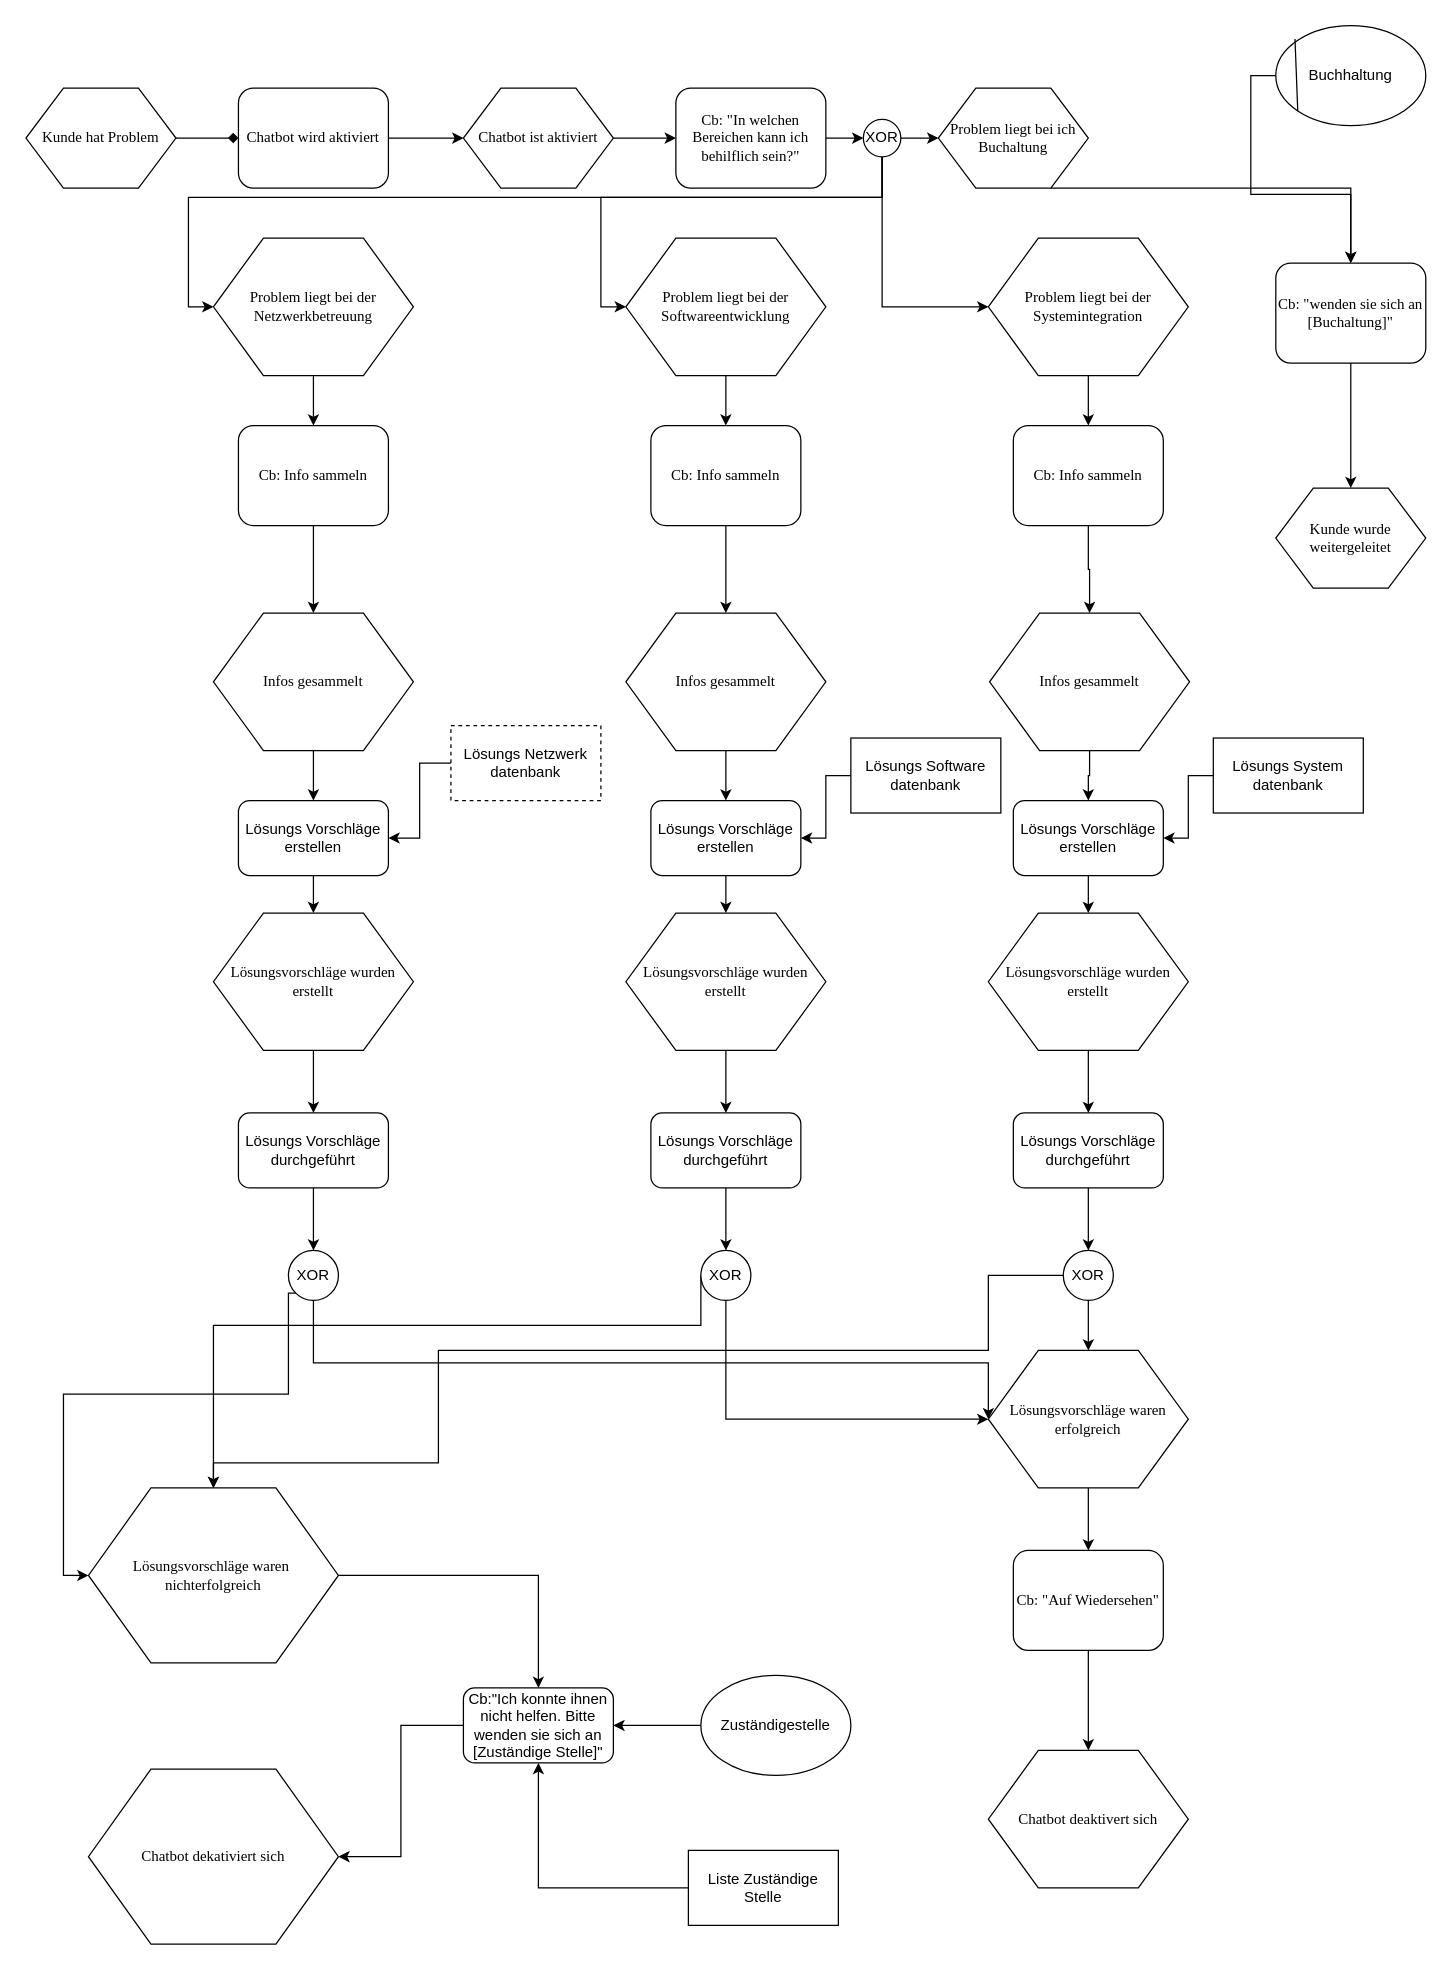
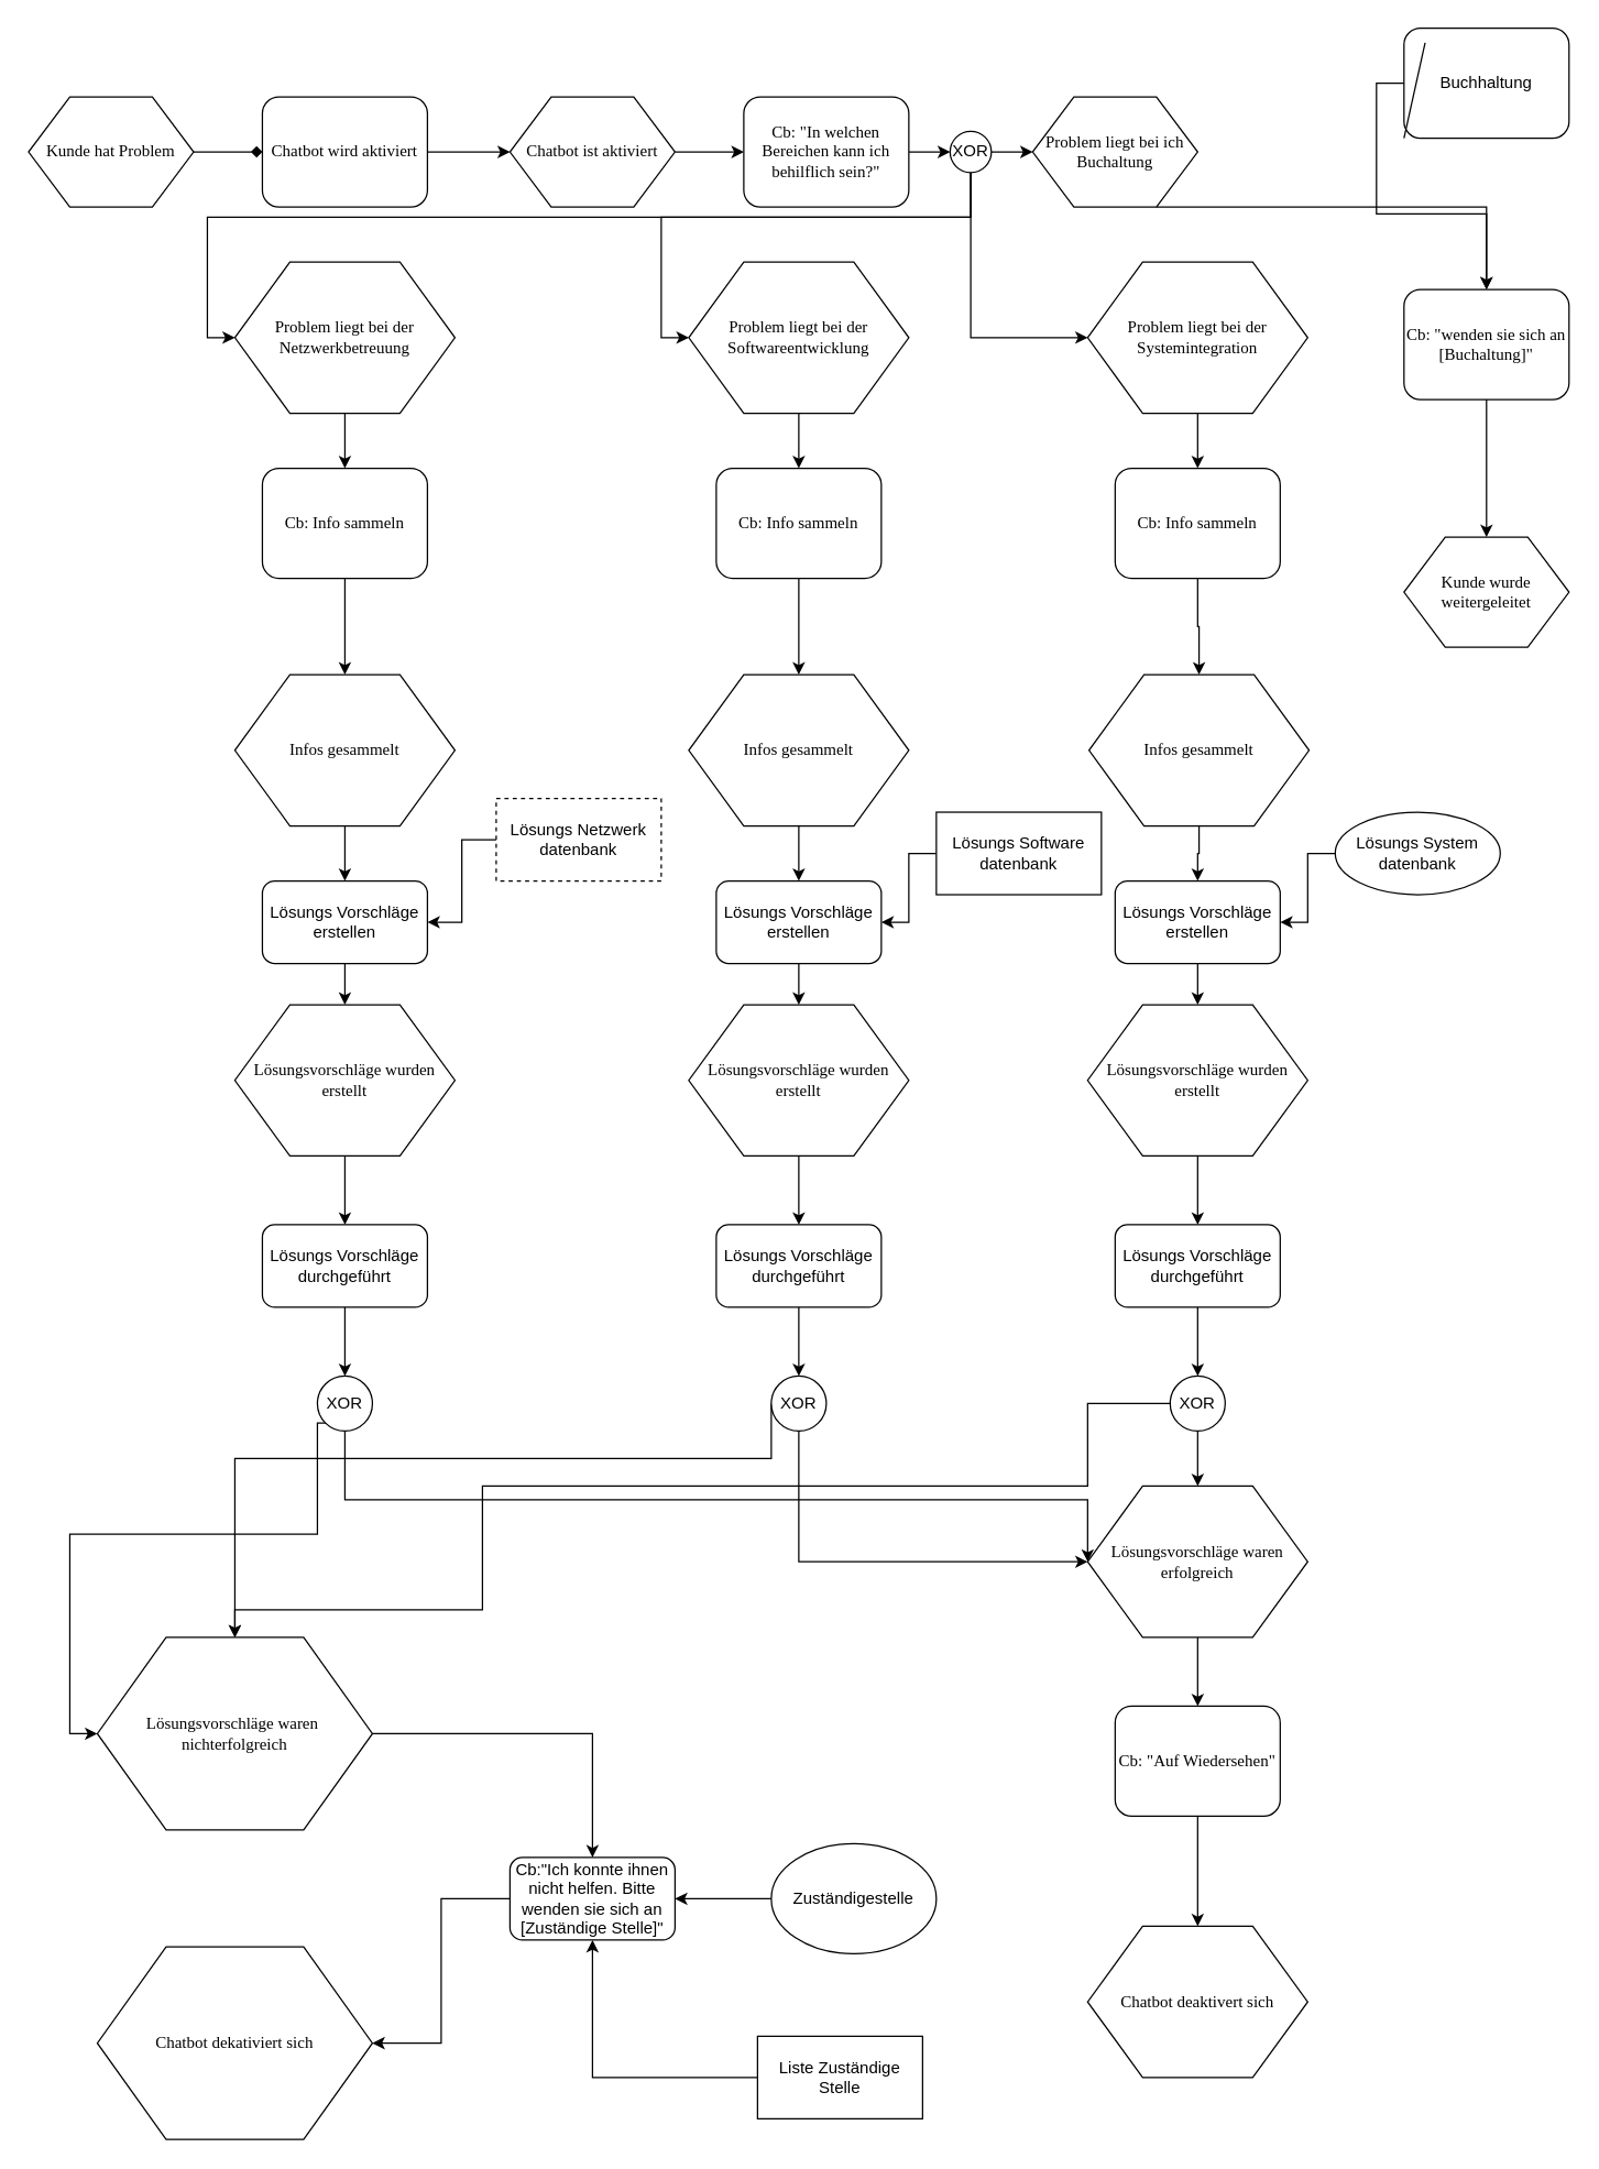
- <mxCell id="84" value="Buchhaltung" style="ellipse;whiteSpace=wrap;html=1;" vertex="1" parent="1"><mxGeometry x="1020" y="20" width="120" height="80" as="geometry" /></mxCell>
+ <mxCell id="84" value="Buchhaltung" style="whiteSpace=wrap;html=1;rounded=1;" vertex="1" parent="1"><mxGeometry x="1020" y="20" width="120" height="80" as="geometry" /></mxCell>
- <mxCell id="49" value="Lösungs System datenbank" style="rounded=0;whiteSpace=wrap;html=1;" parent="1" vertex="1"><mxGeometry x="970" y="590" width="120" height="60" as="geometry" /></mxCell>
+ <mxCell id="49" value="Lösungs System datenbank" style="ellipse;whiteSpace=wrap;html=1;" parent="1" vertex="1"><mxGeometry x="970" y="590" width="120" height="60" as="geometry" /></mxCell>
